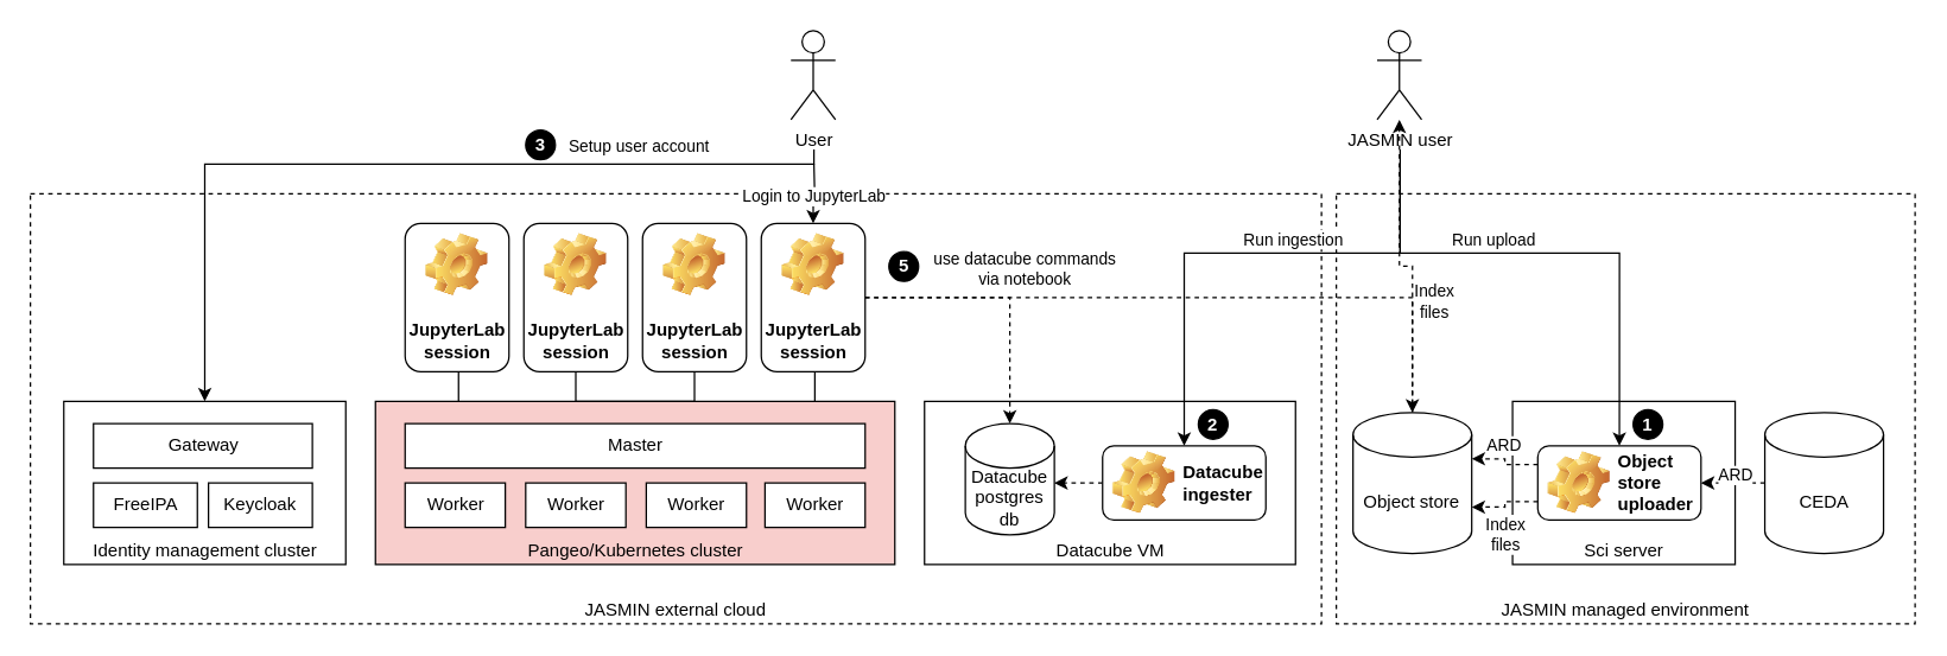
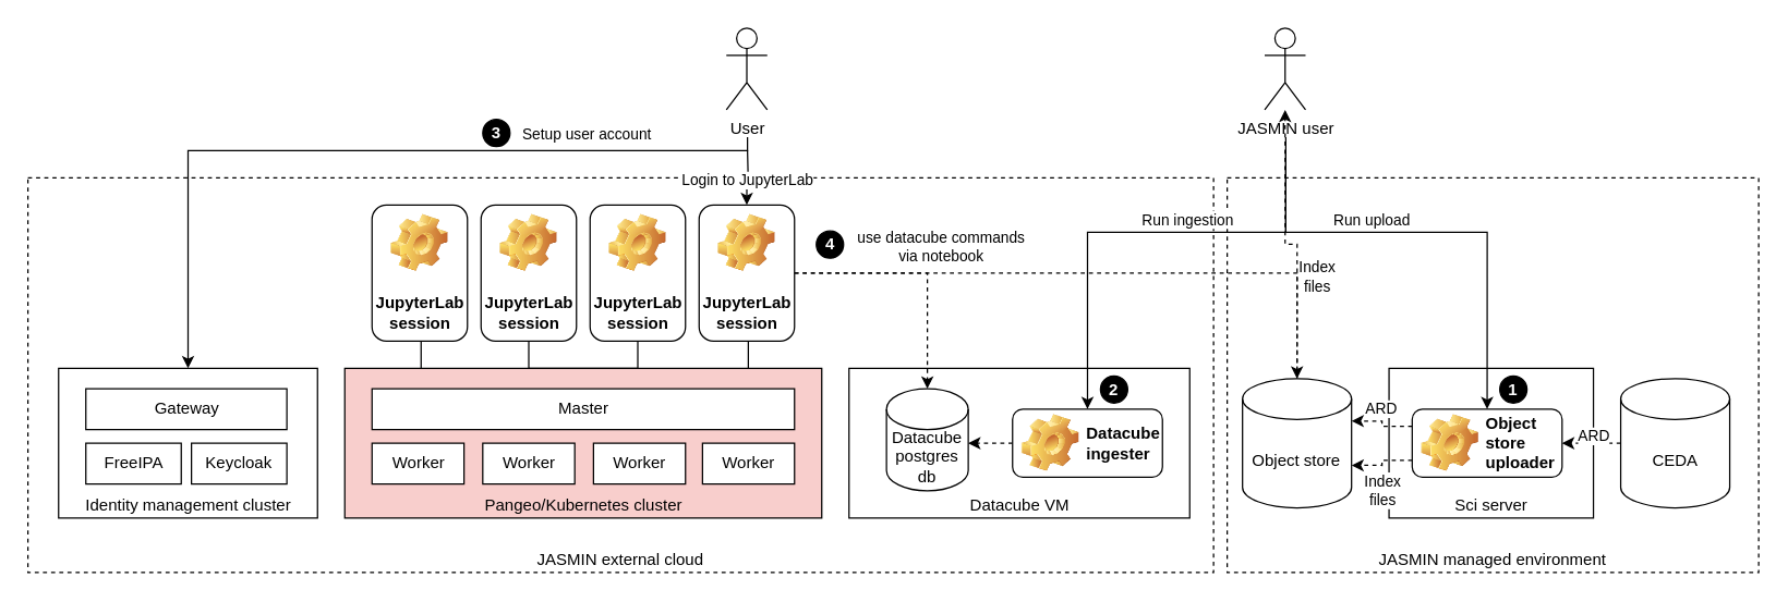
- <mxCell id="45" value="5" style="ellipse;whiteSpace=wrap;html=1;aspect=fixed;fillColor=#000000;fontColor=#FFFFFF;fontStyle=1" vertex="1" parent="1"><mxGeometry x="598.5" y="169" width="20" height="20" as="geometry" /></mxCell>
+ <mxCell id="45" value="4" style="ellipse;whiteSpace=wrap;html=1;aspect=fixed;fillColor=#000000;fontColor=#FFFFFF;fontStyle=1" vertex="1" parent="1"><mxGeometry x="598.5" y="169" width="20" height="20" as="geometry" /></mxCell>
